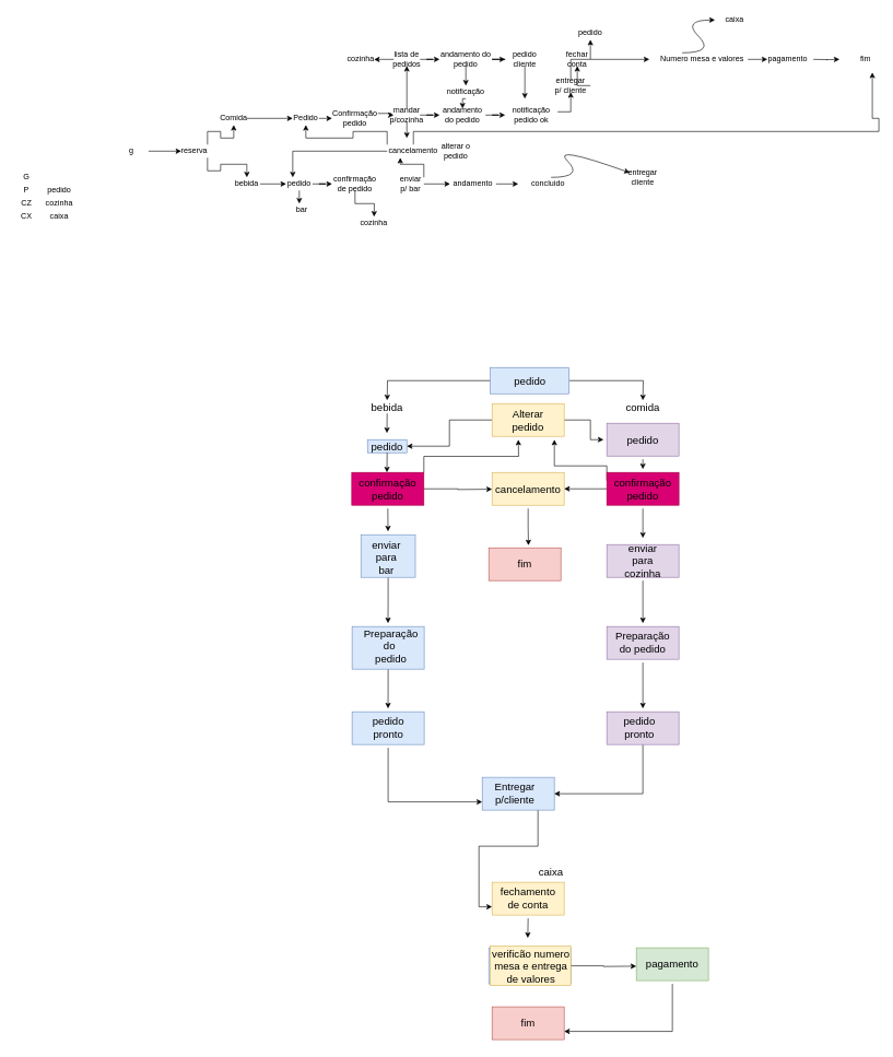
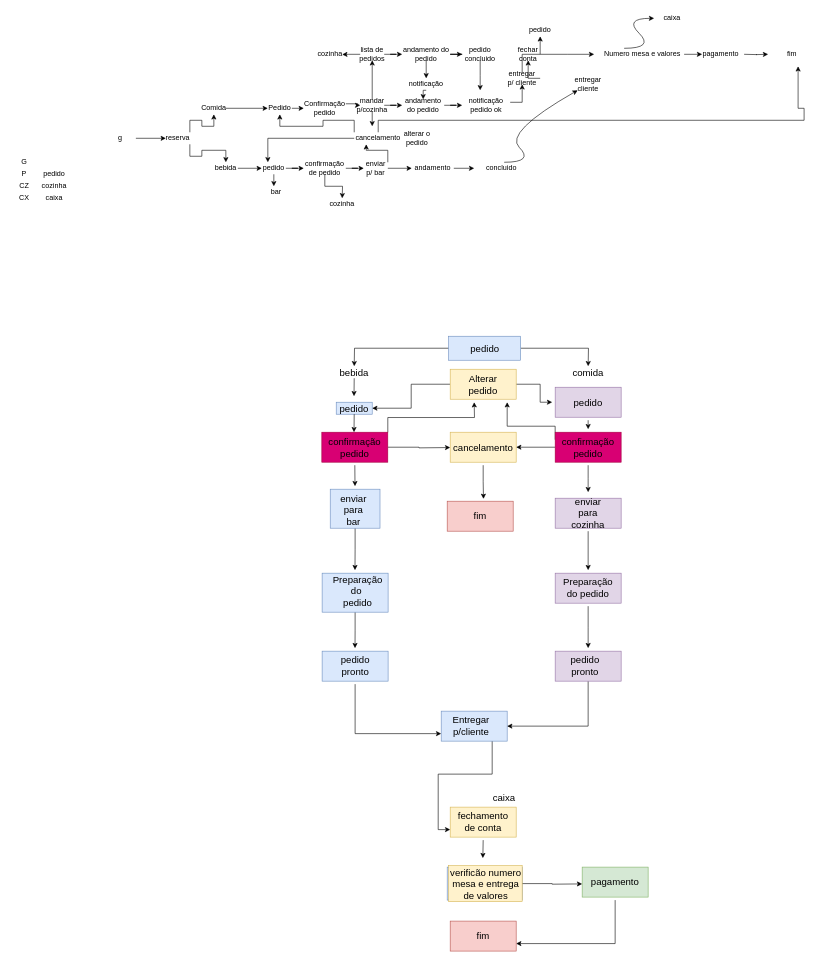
- <mxCell id="41" value="pedido cliente" style="text;html=1;strokeColor=none;fillColor=none;align=center;verticalAlign=middle;whiteSpace=wrap;rounded=0;" vertex="1" parent="1"><mxGeometry x="770" y="80" width="60" height="20" as="geometry" /></mxCell>
+ <mxCell id="41" value="pedido concluido" style="text;html=1;strokeColor=none;fillColor=none;align=center;verticalAlign=middle;whiteSpace=wrap;rounded=0;" vertex="1" parent="1"><mxGeometry x="770" y="80" width="60" height="20" as="geometry" /></mxCell>
- <mxCell id="29" value="entregar cliente" style="text;html=1;strokeColor=none;fillColor=none;align=center;verticalAlign=middle;whiteSpace=wrap;rounded=0;" vertex="1" parent="1"><mxGeometry x="960" y="260" width="40" height="20" as="geometry" /></mxCell>
+ <mxCell id="29" value="entregar cliente" style="text;html=1;strokeColor=none;fillColor=none;align=center;verticalAlign=middle;whiteSpace=wrap;rounded=0;" vertex="1" parent="1"><mxGeometry x="960" y="130" width="40" height="20" as="geometry" /></mxCell>
+ <mxCell id="17" style="edgeStyle=orthogonalEdgeStyle;rounded=0;orthogonalLoop=1;jettySize=auto;html=1;exitX=1;exitY=0.5;exitDx=0;exitDy=0;" edge="1" parent="1" source="19" target="24"><mxGeometry relative="1" as="geometry"><mxPoint x="606" y="280.333" as="targetPoint" /></mxGeometry></mxCell>
